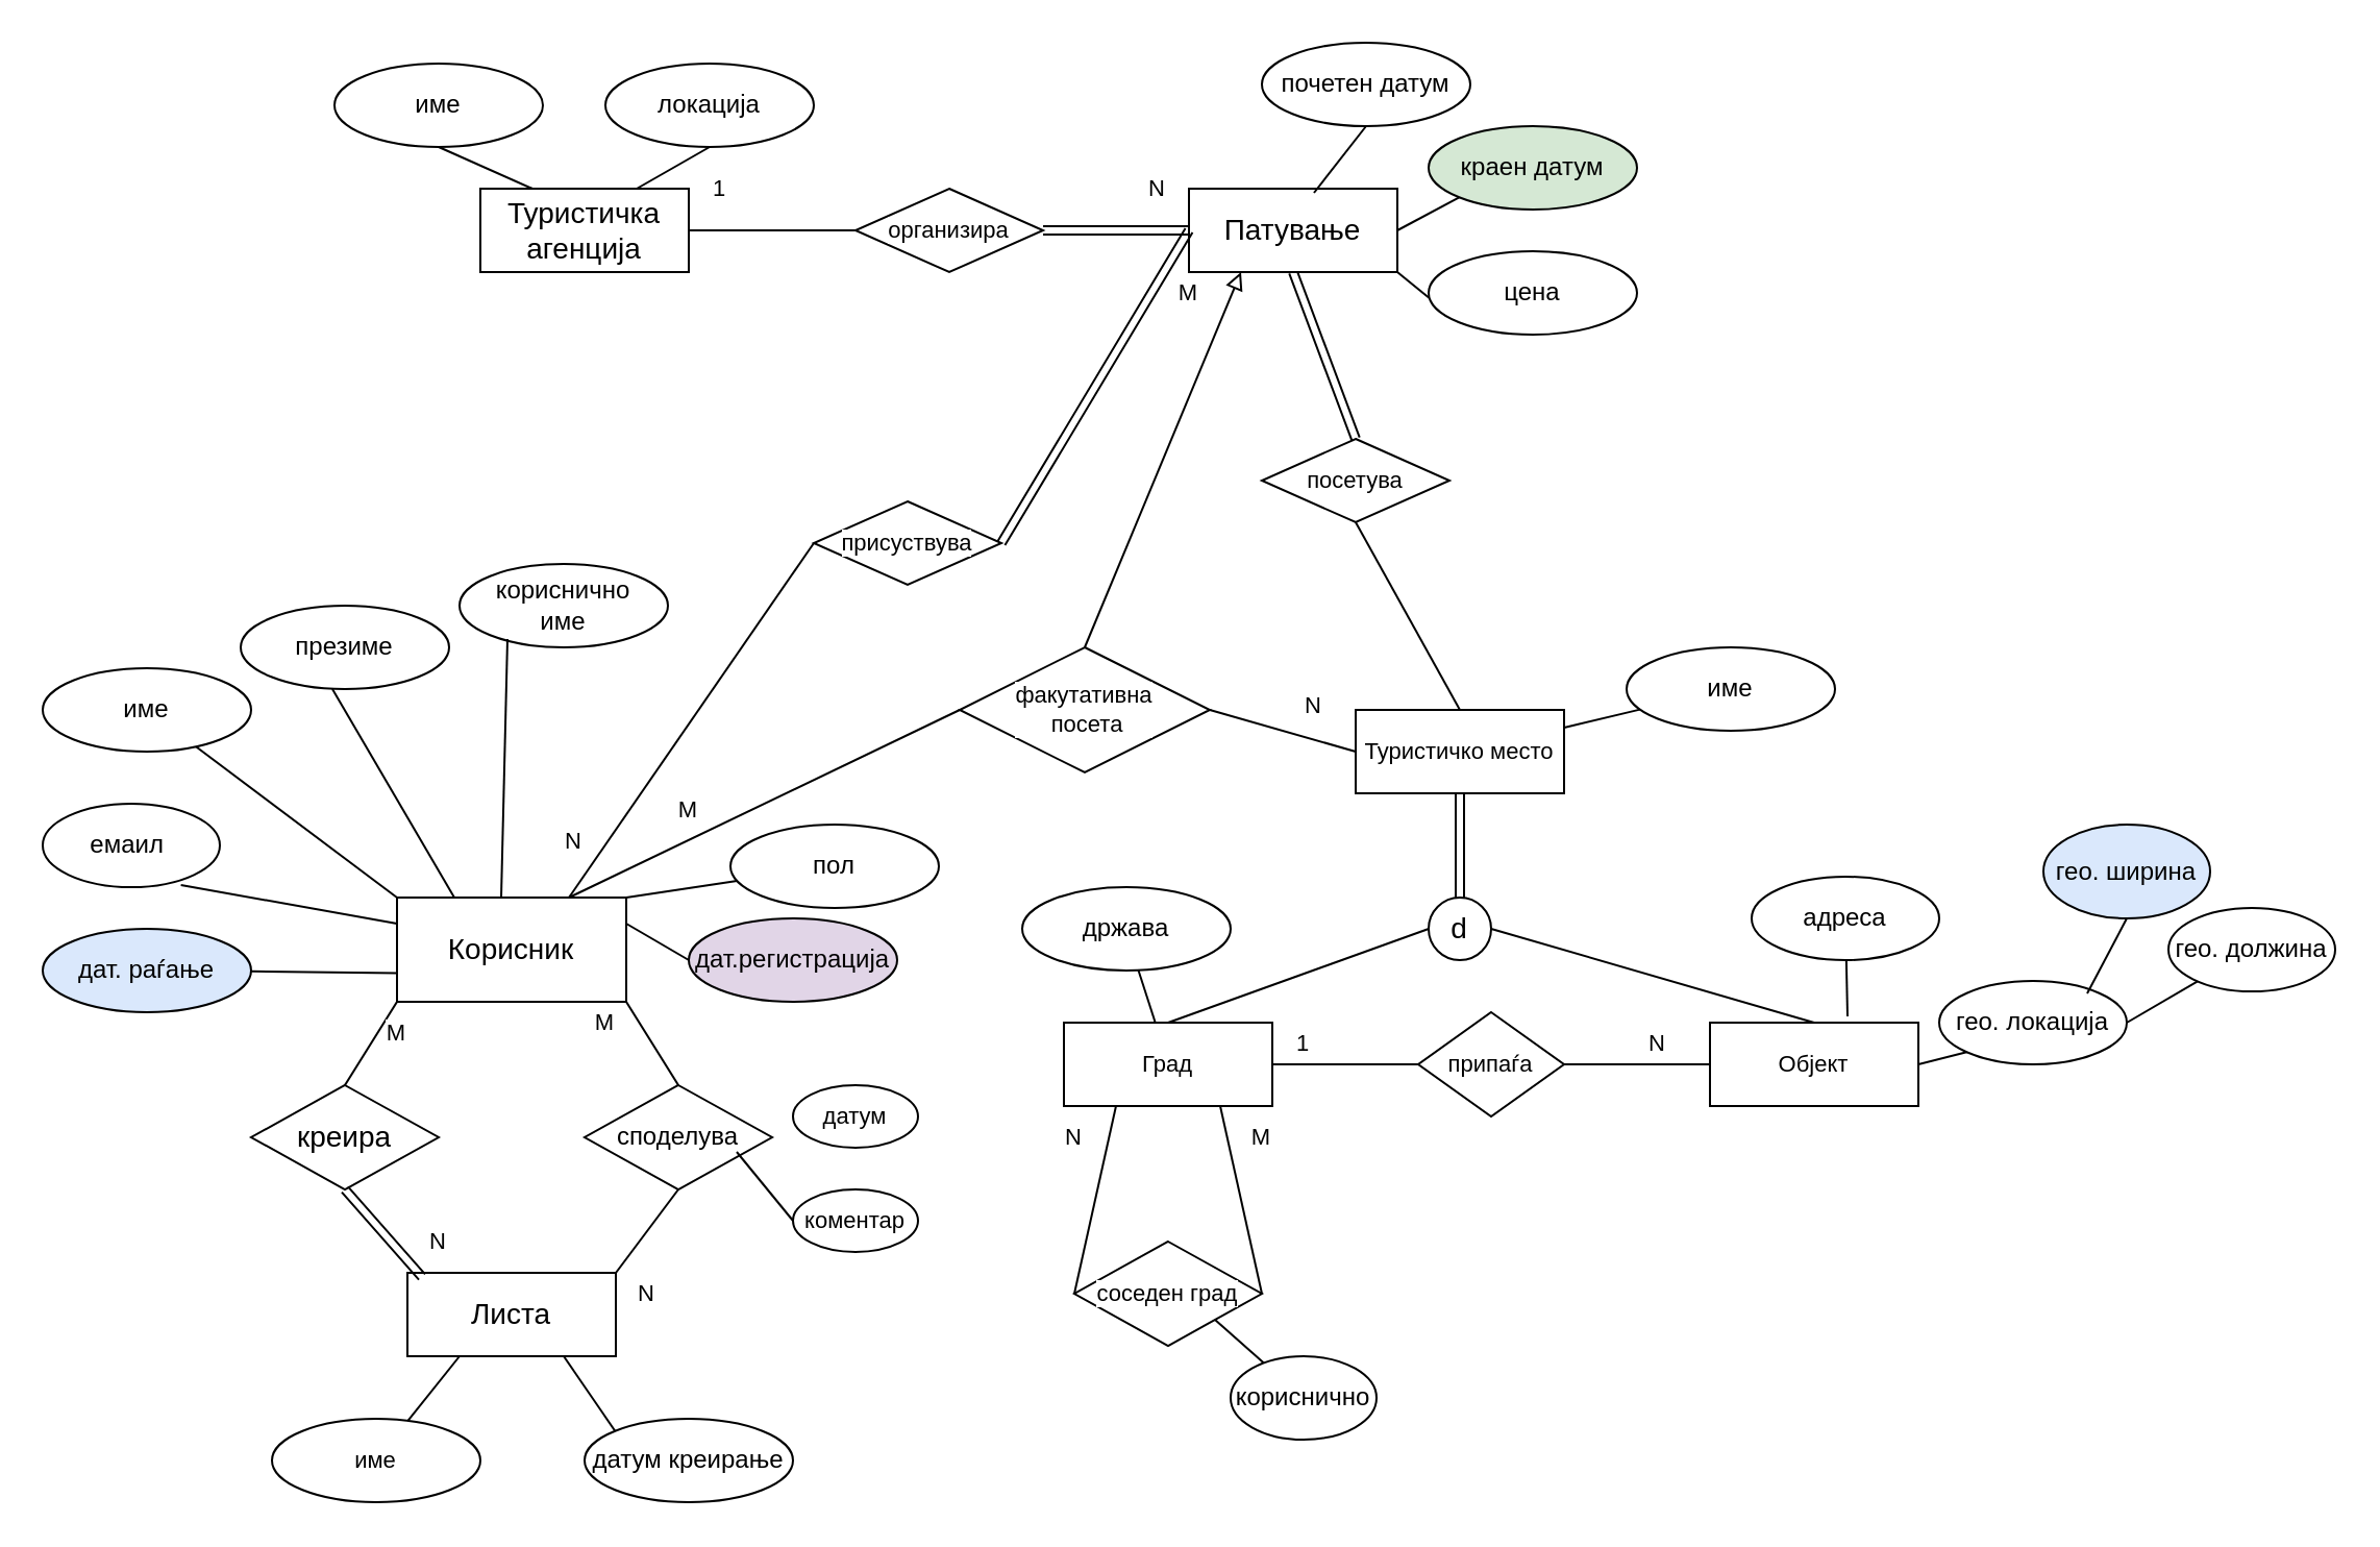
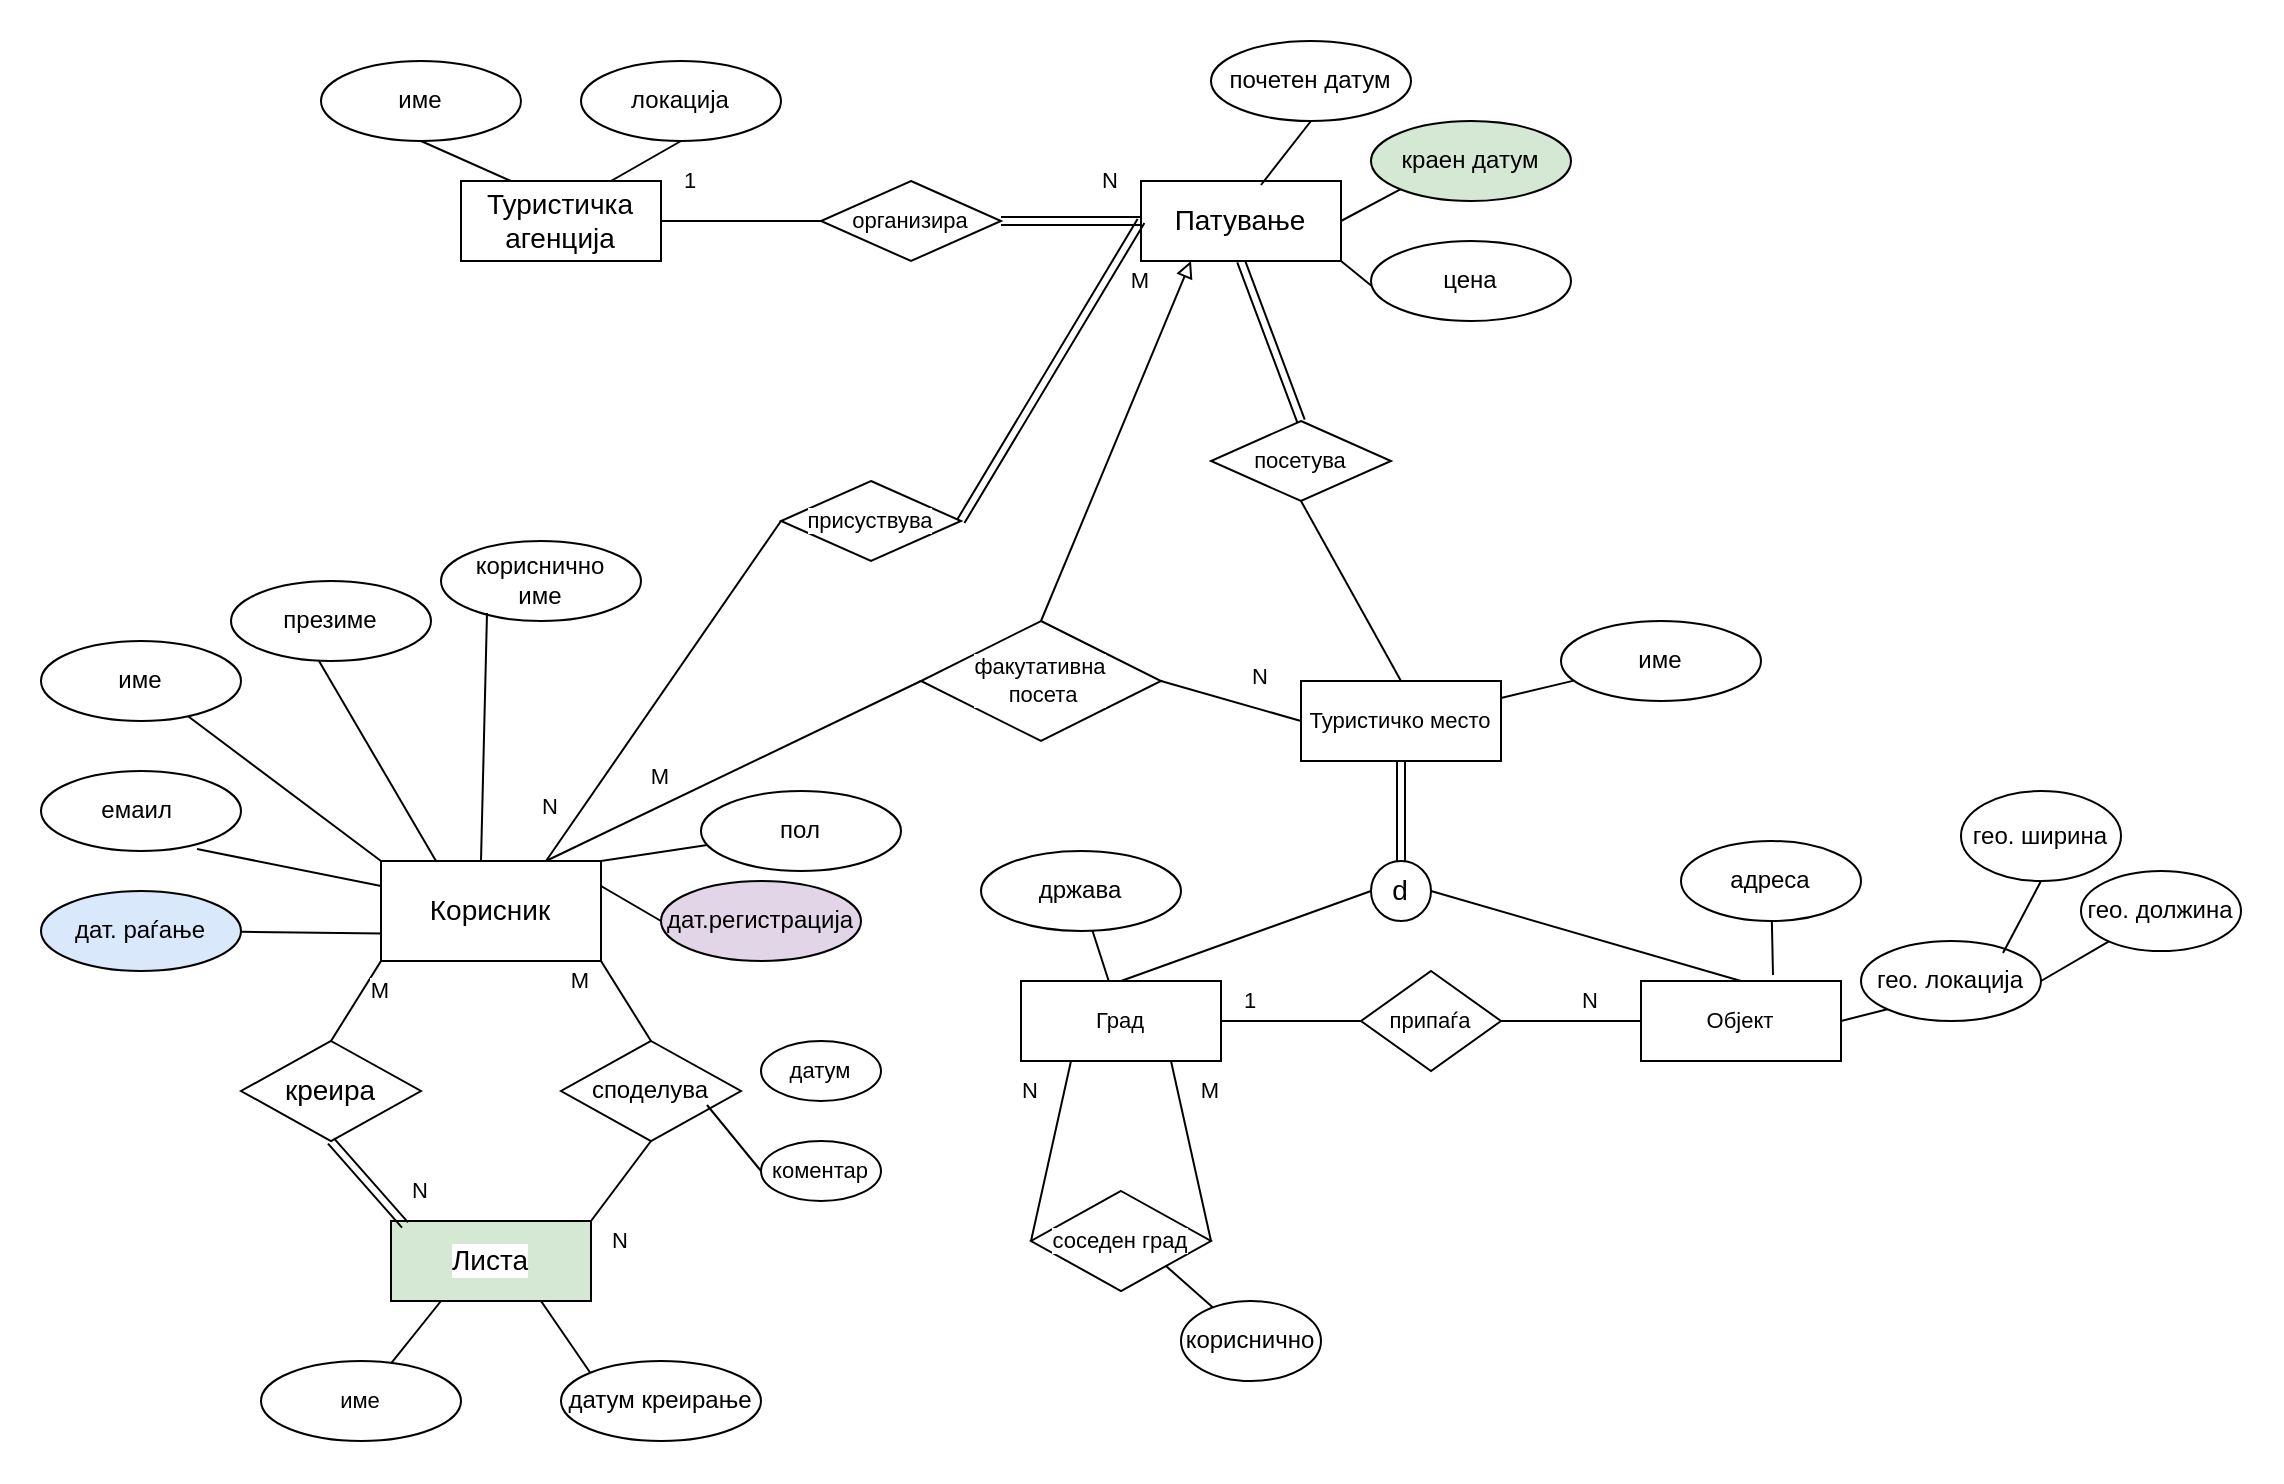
- <mxCell id="14" value="емаил&amp;nbsp;" style="ellipse;whiteSpace=wrap;html=1;align=center;" vertex="1" parent="1"><mxGeometry x="20" y="385" width="85" height="40" as="geometry" /></mxCell>
+ <mxCell id="14" value="емаил&amp;nbsp;" style="ellipse;whiteSpace=wrap;html=1;align=center;" vertex="1" parent="1"><mxGeometry x="20" y="385" width="100" height="40" as="geometry" /></mxCell>
- <mxCell id="54" value="гео. ширина" style="ellipse;whiteSpace=wrap;html=1;align=center;fillColor=#dae8fc;" vertex="1" parent="1"><mxGeometry x="980" y="395" width="80" height="45" as="geometry" /></mxCell>
+ <mxCell id="54" value="гео. ширина" style="ellipse;whiteSpace=wrap;html=1;align=center;" vertex="1" parent="1"><mxGeometry x="980" y="395" width="80" height="45" as="geometry" /></mxCell>
- <mxCell id="23" value="&lt;font style=&quot;font-size: 14px;&quot;&gt;Листа&lt;/font&gt;" style="whiteSpace=wrap;html=1;align=center;fontFamily=Helvetica;fontSize=11;fontColor=default;labelBackgroundColor=default;" vertex="1" parent="1"><mxGeometry x="195" y="610" width="100" height="40" as="geometry" /></mxCell>
+ <mxCell id="23" value="&lt;font style=&quot;font-size: 14px;&quot;&gt;Листа&lt;/font&gt;" style="whiteSpace=wrap;html=1;align=center;fontFamily=Helvetica;fontSize=11;fontColor=default;labelBackgroundColor=default;fillColor=#d5e8d4;" vertex="1" parent="1"><mxGeometry x="195" y="610" width="100" height="40" as="geometry" /></mxCell>
